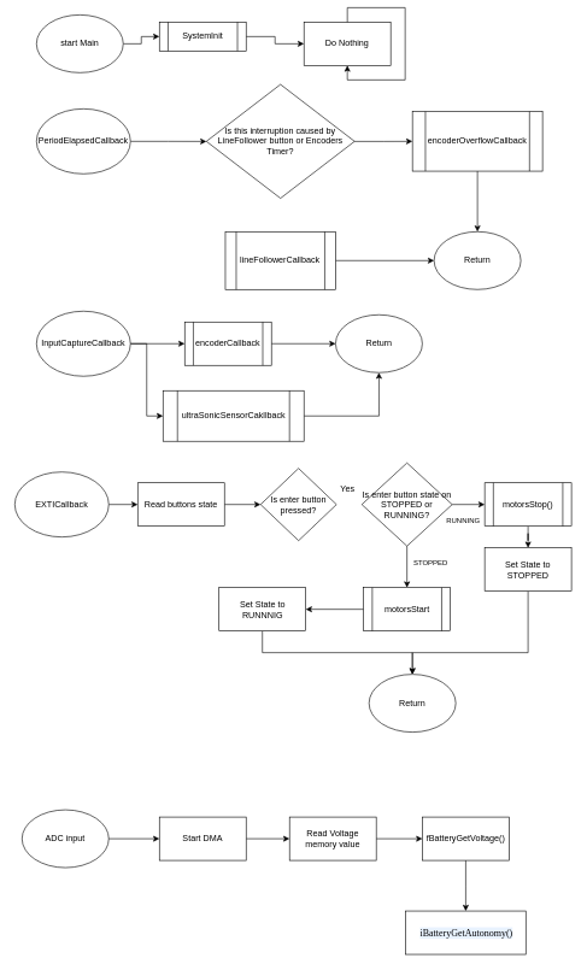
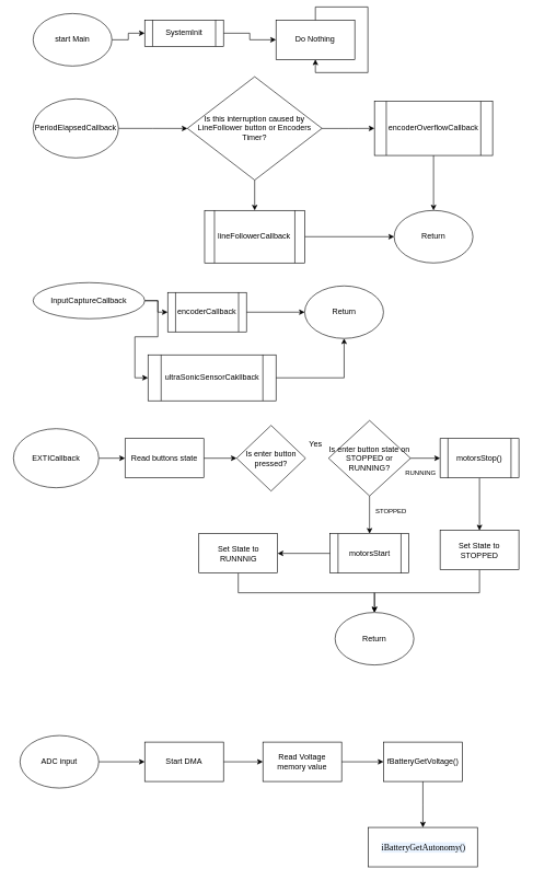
+ <mxCell id="11" style="edgeStyle=orthogonalEdgeStyle;rounded=0;orthogonalLoop=1;jettySize=auto;html=1;entryX=0.5;entryY=0;entryDx=0;entryDy=0;" parent="1" source="12" target="16" edge="1"><mxGeometry relative="1" as="geometry" /></mxCell>
- <mxCell id="19" value="InputCaptureCallback" style="ellipse;whiteSpace=wrap;html=1;" parent="1" vertex="1"><mxGeometry x="50" y="430" width="130" height="90" as="geometry" /></mxCell>
+ <mxCell id="19" value="InputCaptureCallback" style="ellipse;whiteSpace=wrap;html=1;" parent="1" vertex="1"><mxGeometry x="50" y="430" width="170" height="55" as="geometry" /></mxCell>
- <mxCell id="38" value="Set State to STOPPED" style="whiteSpace=wrap;html=1;" parent="1" vertex="1"><mxGeometry x="670" y="757.5" width="120" height="60" as="geometry" /></mxCell>
+ <mxCell id="38" value="Set State to STOPPED" style="whiteSpace=wrap;html=1;" parent="1" vertex="1"><mxGeometry x="670" y="807.5" width="120" height="60" as="geometry" /></mxCell>
